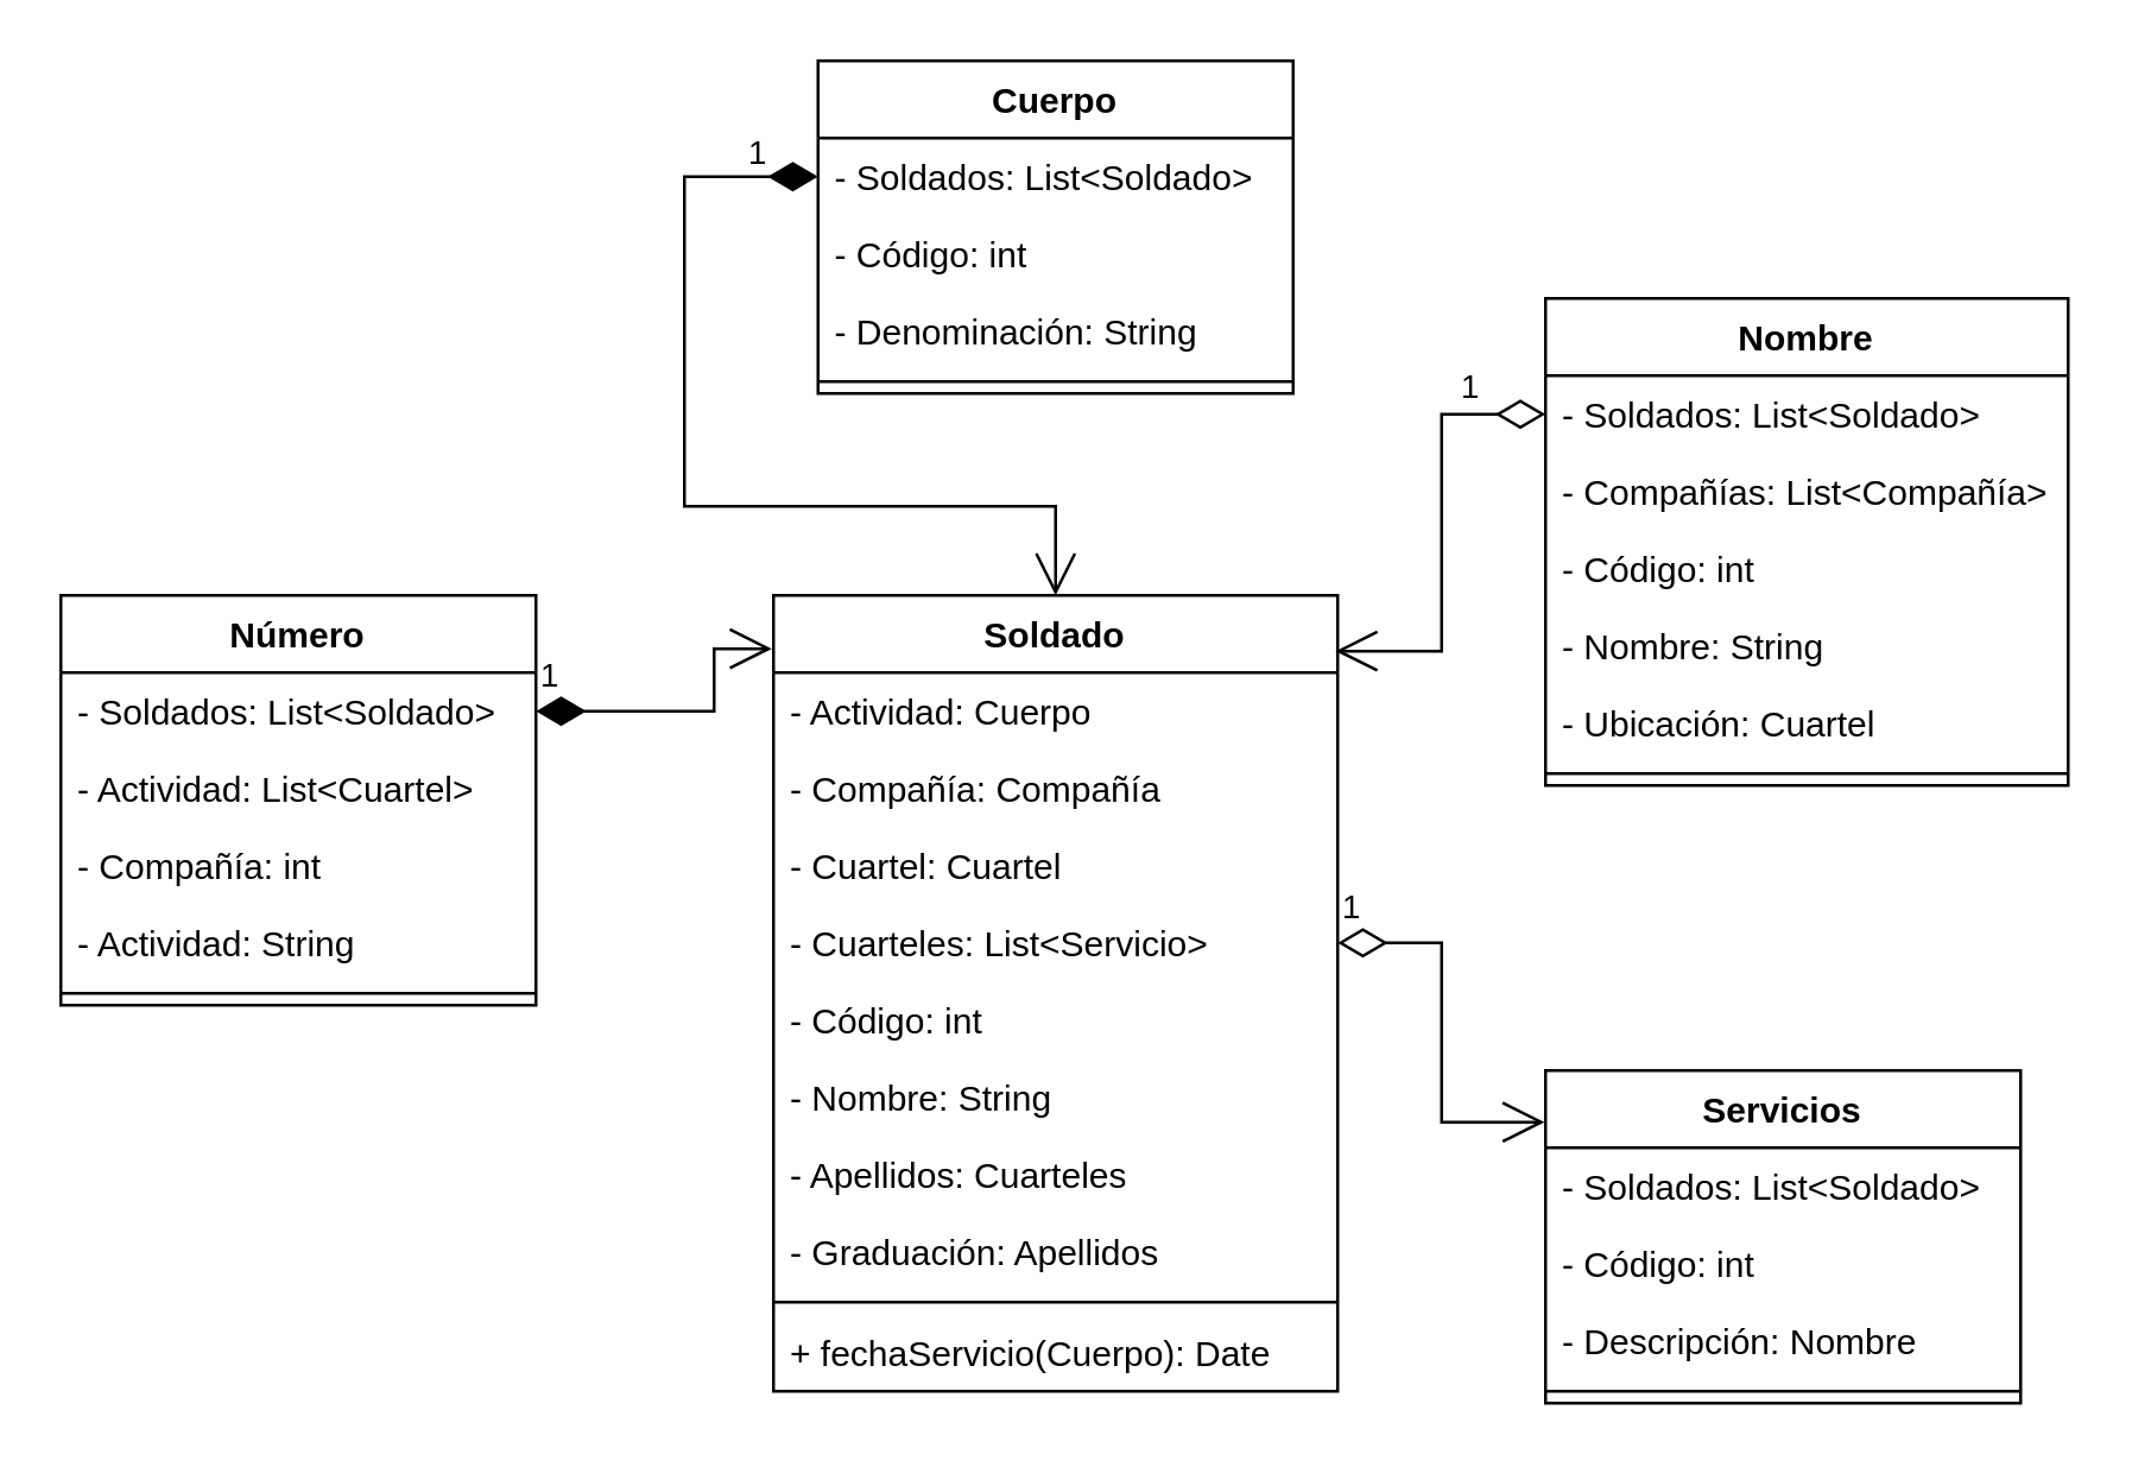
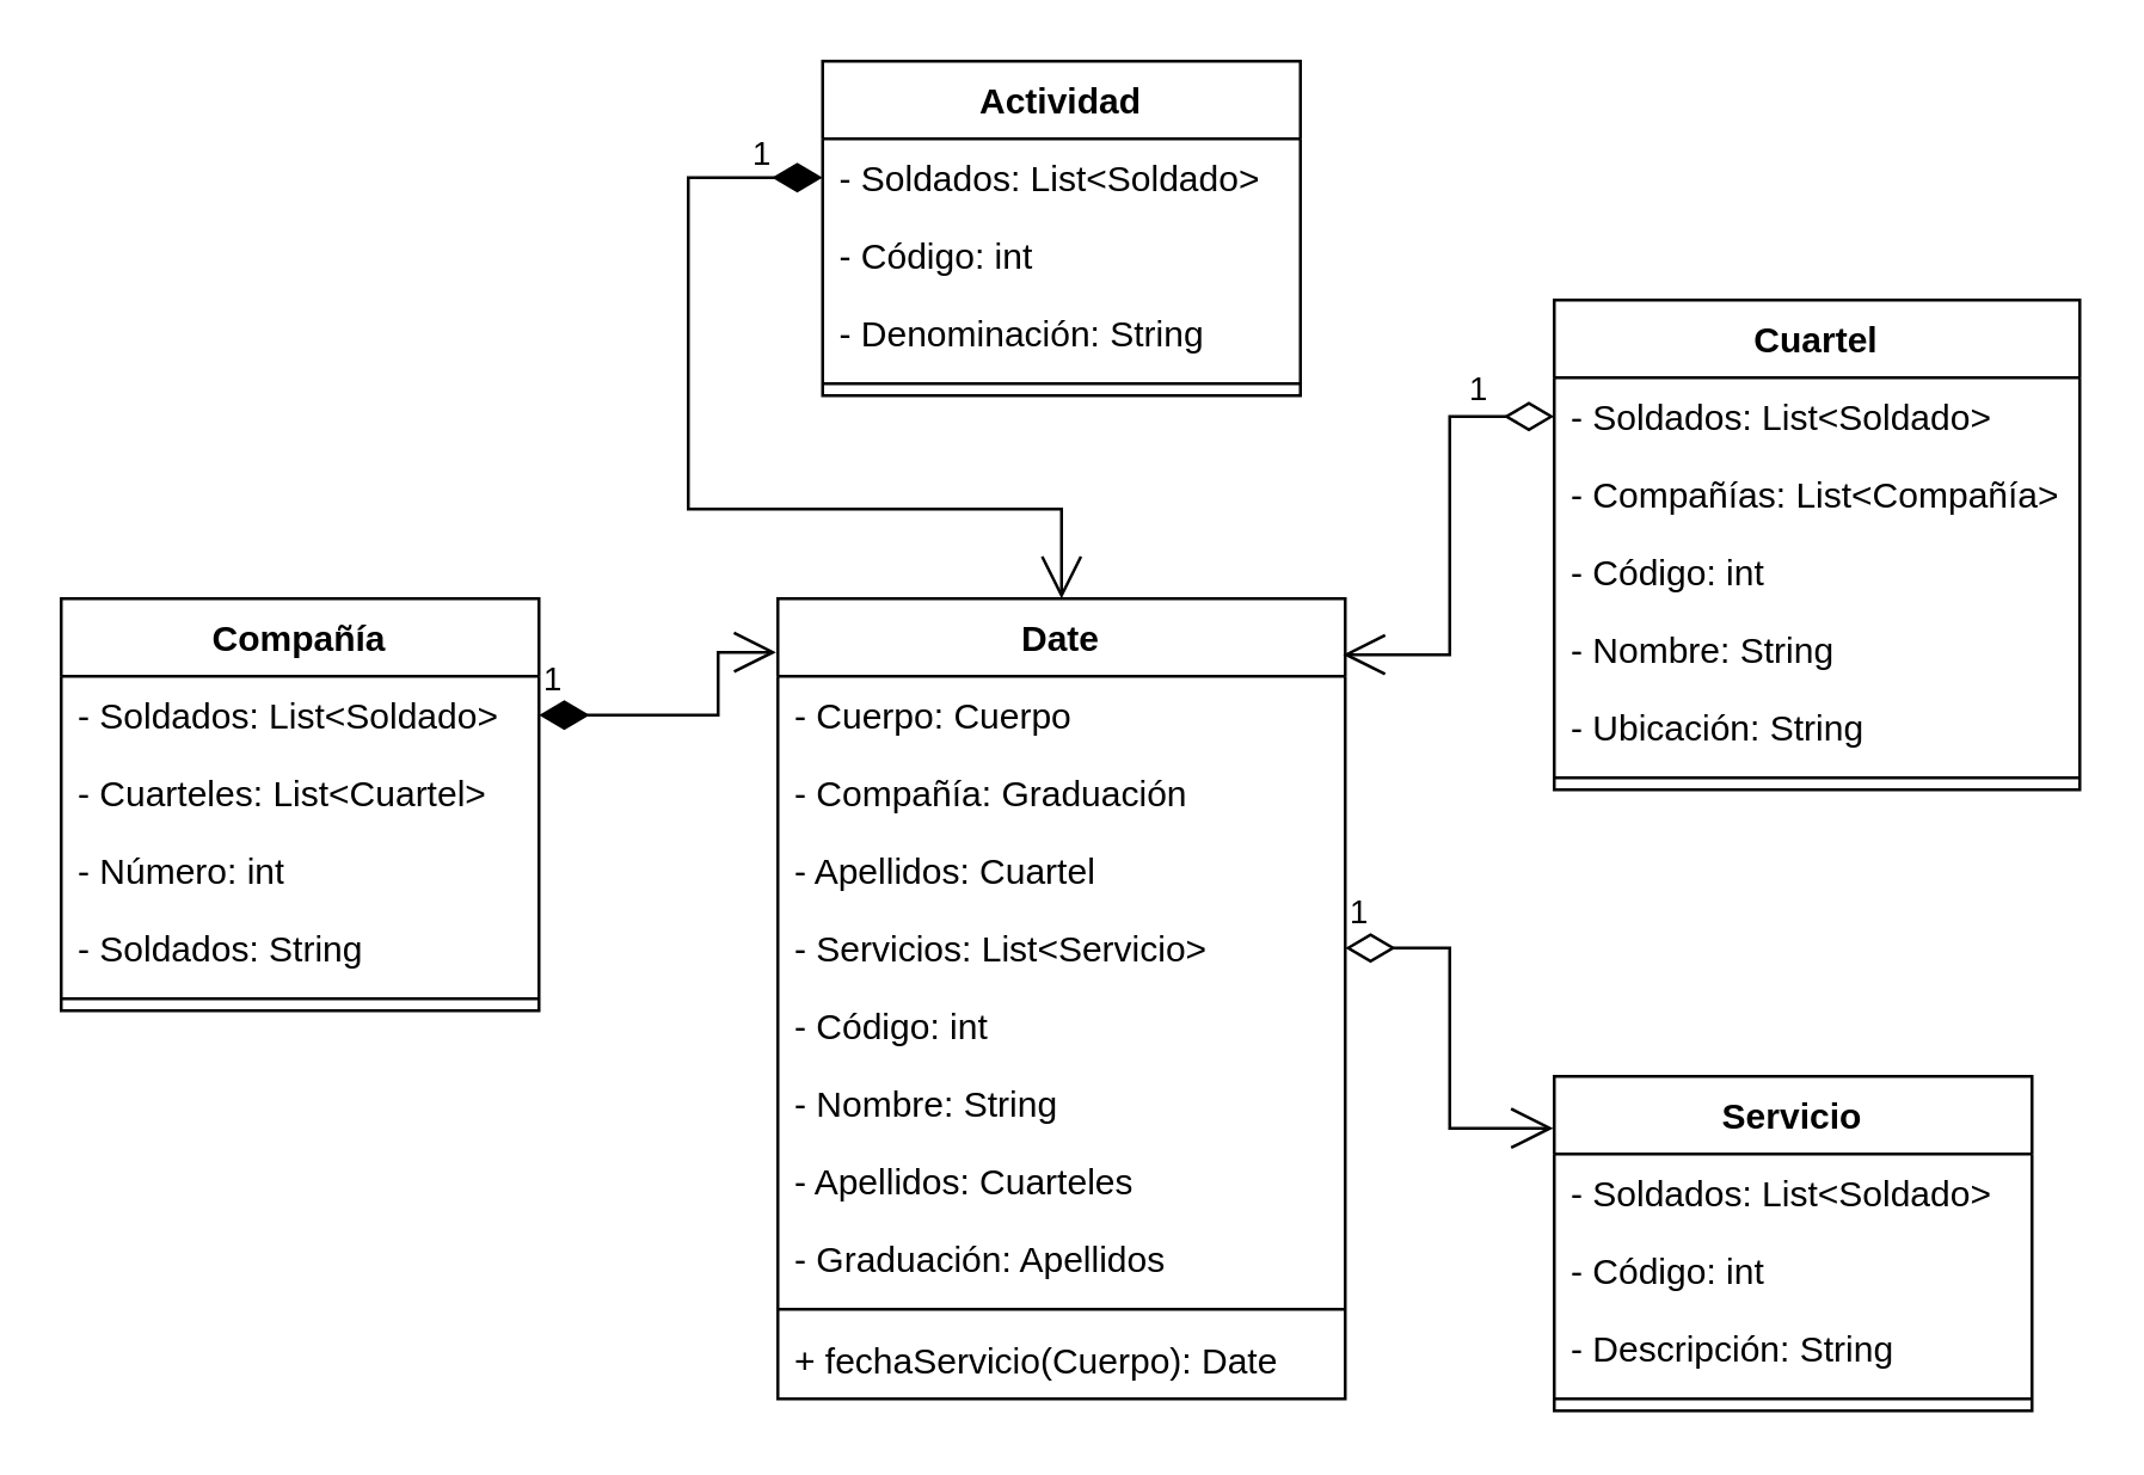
- <mxCell id="20" value="Cuerpo" style="swimlane;fontStyle=1;align=center;verticalAlign=top;childLayout=stackLayout;horizontal=1;startSize=26;horizontalStack=0;resizeParent=1;resizeParentMax=0;resizeLast=0;collapsible=1;marginBottom=0;whiteSpace=wrap;html=1;" parent="1" vertex="1"><mxGeometry x="275" y="20" width="160" height="112" as="geometry" /></mxCell>
+ <mxCell id="20" value="Actividad" style="swimlane;fontStyle=1;align=center;verticalAlign=top;childLayout=stackLayout;horizontal=1;startSize=26;horizontalStack=0;resizeParent=1;resizeParentMax=0;resizeLast=0;collapsible=1;marginBottom=0;whiteSpace=wrap;html=1;" parent="1" vertex="1"><mxGeometry x="275" y="20" width="160" height="112" as="geometry" /></mxCell>
- <mxCell id="13" value="Nombre" style="swimlane;fontStyle=1;align=center;verticalAlign=top;childLayout=stackLayout;horizontal=1;startSize=26;horizontalStack=0;resizeParent=1;resizeParentMax=0;resizeLast=0;collapsible=1;marginBottom=0;whiteSpace=wrap;html=1;" parent="1" vertex="1"><mxGeometry x="520" y="100" width="176" height="164" as="geometry" /></mxCell>
+ <mxCell id="13" value="Cuartel" style="swimlane;fontStyle=1;align=center;verticalAlign=top;childLayout=stackLayout;horizontal=1;startSize=26;horizontalStack=0;resizeParent=1;resizeParentMax=0;resizeLast=0;collapsible=1;marginBottom=0;whiteSpace=wrap;html=1;" parent="1" vertex="1"><mxGeometry x="520" y="100" width="176" height="164" as="geometry" /></mxCell>
- <mxCell id="25" value="Número" style="swimlane;fontStyle=1;align=center;verticalAlign=top;childLayout=stackLayout;horizontal=1;startSize=26;horizontalStack=0;resizeParent=1;resizeParentMax=0;resizeLast=0;collapsible=1;marginBottom=0;whiteSpace=wrap;html=1;" parent="1" vertex="1"><mxGeometry x="20" y="200" width="160" height="138" as="geometry" /></mxCell>
+ <mxCell id="25" value="Compañía" style="swimlane;fontStyle=1;align=center;verticalAlign=top;childLayout=stackLayout;horizontal=1;startSize=26;horizontalStack=0;resizeParent=1;resizeParentMax=0;resizeLast=0;collapsible=1;marginBottom=0;whiteSpace=wrap;html=1;" parent="1" vertex="1"><mxGeometry x="20" y="200" width="160" height="138" as="geometry" /></mxCell>
- <mxCell id="2" value="Soldado" style="swimlane;fontStyle=1;align=center;verticalAlign=top;childLayout=stackLayout;horizontal=1;startSize=26;horizontalStack=0;resizeParent=1;resizeParentMax=0;resizeLast=0;collapsible=1;marginBottom=0;whiteSpace=wrap;html=1;" parent="1" vertex="1"><mxGeometry x="260" y="200" width="190" height="268" as="geometry" /></mxCell>
+ <mxCell id="2" value="Date" style="swimlane;fontStyle=1;align=center;verticalAlign=top;childLayout=stackLayout;horizontal=1;startSize=26;horizontalStack=0;resizeParent=1;resizeParentMax=0;resizeLast=0;collapsible=1;marginBottom=0;whiteSpace=wrap;html=1;" parent="1" vertex="1"><mxGeometry x="260" y="200" width="190" height="268" as="geometry" /></mxCell>
- <mxCell id="3" value="- Actividad: Cuerpo" style="text;strokeColor=none;fillColor=none;align=left;verticalAlign=top;spacingLeft=4;spacingRight=4;overflow=hidden;rotatable=0;points=[[0,0.5],[1,0.5]];portConstraint=eastwest;whiteSpace=wrap;html=1;" parent="2" vertex="1"><mxGeometry y="26" width="190" height="26" as="geometry" /></mxCell>
+ <mxCell id="3" value="- Cuerpo: Cuerpo" style="text;strokeColor=none;fillColor=none;align=left;verticalAlign=top;spacingLeft=4;spacingRight=4;overflow=hidden;rotatable=0;points=[[0,0.5],[1,0.5]];portConstraint=eastwest;whiteSpace=wrap;html=1;" parent="2" vertex="1"><mxGeometry y="26" width="190" height="26" as="geometry" /></mxCell>
- <mxCell id="18" value="- Ubicación: Cuartel" style="text;strokeColor=none;fillColor=none;align=left;verticalAlign=top;spacingLeft=4;spacingRight=4;overflow=hidden;rotatable=0;points=[[0,0.5],[1,0.5]];portConstraint=eastwest;whiteSpace=wrap;html=1;" parent="13" vertex="1"><mxGeometry y="130" width="176" height="26" as="geometry" /></mxCell>
+ <mxCell id="18" value="- Ubicación: String" style="text;strokeColor=none;fillColor=none;align=left;verticalAlign=top;spacingLeft=4;spacingRight=4;overflow=hidden;rotatable=0;points=[[0,0.5],[1,0.5]];portConstraint=eastwest;whiteSpace=wrap;html=1;" parent="13" vertex="1"><mxGeometry y="130" width="176" height="26" as="geometry" /></mxCell>
- <mxCell id="4" value="- Compañía: Compañía" style="text;strokeColor=none;fillColor=none;align=left;verticalAlign=top;spacingLeft=4;spacingRight=4;overflow=hidden;rotatable=0;points=[[0,0.5],[1,0.5]];portConstraint=eastwest;whiteSpace=wrap;html=1;" parent="2" vertex="1"><mxGeometry y="52" width="190" height="26" as="geometry" /></mxCell>
+ <mxCell id="4" value="- Compañía: Graduación" style="text;strokeColor=none;fillColor=none;align=left;verticalAlign=top;spacingLeft=4;spacingRight=4;overflow=hidden;rotatable=0;points=[[0,0.5],[1,0.5]];portConstraint=eastwest;whiteSpace=wrap;html=1;" parent="2" vertex="1"><mxGeometry y="52" width="190" height="26" as="geometry" /></mxCell>
- <mxCell id="27" value="- Actividad: List&amp;lt;Cuartel&amp;gt;" style="text;strokeColor=none;fillColor=none;align=left;verticalAlign=top;spacingLeft=4;spacingRight=4;overflow=hidden;rotatable=0;points=[[0,0.5],[1,0.5]];portConstraint=eastwest;whiteSpace=wrap;html=1;" parent="25" vertex="1"><mxGeometry y="52" width="160" height="26" as="geometry" /></mxCell>
+ <mxCell id="27" value="- Cuarteles: List&amp;lt;Cuartel&amp;gt;" style="text;strokeColor=none;fillColor=none;align=left;verticalAlign=top;spacingLeft=4;spacingRight=4;overflow=hidden;rotatable=0;points=[[0,0.5],[1,0.5]];portConstraint=eastwest;whiteSpace=wrap;html=1;" parent="25" vertex="1"><mxGeometry y="52" width="160" height="26" as="geometry" /></mxCell>
- <mxCell id="28" value="- Compañía: int" style="text;strokeColor=none;fillColor=none;align=left;verticalAlign=top;spacingLeft=4;spacingRight=4;overflow=hidden;rotatable=0;points=[[0,0.5],[1,0.5]];portConstraint=eastwest;whiteSpace=wrap;html=1;" parent="25" vertex="1"><mxGeometry y="78" width="160" height="26" as="geometry" /></mxCell>
+ <mxCell id="28" value="- Número: int" style="text;strokeColor=none;fillColor=none;align=left;verticalAlign=top;spacingLeft=4;spacingRight=4;overflow=hidden;rotatable=0;points=[[0,0.5],[1,0.5]];portConstraint=eastwest;whiteSpace=wrap;html=1;" parent="25" vertex="1"><mxGeometry y="78" width="160" height="26" as="geometry" /></mxCell>
- <mxCell id="5" value="- Cuartel: Cuartel" style="text;strokeColor=none;fillColor=none;align=left;verticalAlign=top;spacingLeft=4;spacingRight=4;overflow=hidden;rotatable=0;points=[[0,0.5],[1,0.5]];portConstraint=eastwest;whiteSpace=wrap;html=1;" parent="2" vertex="1"><mxGeometry y="78" width="190" height="26" as="geometry" /></mxCell>
+ <mxCell id="5" value="- Apellidos: Cuartel" style="text;strokeColor=none;fillColor=none;align=left;verticalAlign=top;spacingLeft=4;spacingRight=4;overflow=hidden;rotatable=0;points=[[0,0.5],[1,0.5]];portConstraint=eastwest;whiteSpace=wrap;html=1;" parent="2" vertex="1"><mxGeometry y="78" width="190" height="26" as="geometry" /></mxCell>
- <mxCell id="29" value="- Actividad: String" style="text;strokeColor=none;fillColor=none;align=left;verticalAlign=top;spacingLeft=4;spacingRight=4;overflow=hidden;rotatable=0;points=[[0,0.5],[1,0.5]];portConstraint=eastwest;whiteSpace=wrap;html=1;" parent="25" vertex="1"><mxGeometry y="104" width="160" height="26" as="geometry" /></mxCell>
+ <mxCell id="29" value="- Soldados: String" style="text;strokeColor=none;fillColor=none;align=left;verticalAlign=top;spacingLeft=4;spacingRight=4;overflow=hidden;rotatable=0;points=[[0,0.5],[1,0.5]];portConstraint=eastwest;whiteSpace=wrap;html=1;" parent="25" vertex="1"><mxGeometry y="104" width="160" height="26" as="geometry" /></mxCell>
- <mxCell id="6" value="- Cuarteles: List&amp;lt;Servicio&amp;gt;" style="text;strokeColor=none;fillColor=none;align=left;verticalAlign=top;spacingLeft=4;spacingRight=4;overflow=hidden;rotatable=0;points=[[0,0.5],[1,0.5]];portConstraint=eastwest;whiteSpace=wrap;html=1;" parent="2" vertex="1"><mxGeometry y="104" width="190" height="26" as="geometry" /></mxCell>
+ <mxCell id="6" value="- Servicios: List&amp;lt;Servicio&amp;gt;" style="text;strokeColor=none;fillColor=none;align=left;verticalAlign=top;spacingLeft=4;spacingRight=4;overflow=hidden;rotatable=0;points=[[0,0.5],[1,0.5]];portConstraint=eastwest;whiteSpace=wrap;html=1;" parent="2" vertex="1"><mxGeometry y="104" width="190" height="26" as="geometry" /></mxCell>
- <mxCell id="31" value="Servicios" style="swimlane;fontStyle=1;align=center;verticalAlign=top;childLayout=stackLayout;horizontal=1;startSize=26;horizontalStack=0;resizeParent=1;resizeParentMax=0;resizeLast=0;collapsible=1;marginBottom=0;whiteSpace=wrap;html=1;" parent="1" vertex="1"><mxGeometry x="520" y="360" width="160" height="112" as="geometry" /></mxCell>
+ <mxCell id="31" value="Servicio" style="swimlane;fontStyle=1;align=center;verticalAlign=top;childLayout=stackLayout;horizontal=1;startSize=26;horizontalStack=0;resizeParent=1;resizeParentMax=0;resizeLast=0;collapsible=1;marginBottom=0;whiteSpace=wrap;html=1;" parent="1" vertex="1"><mxGeometry x="520" y="360" width="160" height="112" as="geometry" /></mxCell>
- <mxCell id="34" value="- Descripción: Nombre" style="text;strokeColor=none;fillColor=none;align=left;verticalAlign=top;spacingLeft=4;spacingRight=4;overflow=hidden;rotatable=0;points=[[0,0.5],[1,0.5]];portConstraint=eastwest;whiteSpace=wrap;html=1;" parent="31" vertex="1"><mxGeometry y="78" width="160" height="26" as="geometry" /></mxCell>
+ <mxCell id="34" value="- Descripción: String" style="text;strokeColor=none;fillColor=none;align=left;verticalAlign=top;spacingLeft=4;spacingRight=4;overflow=hidden;rotatable=0;points=[[0,0.5],[1,0.5]];portConstraint=eastwest;whiteSpace=wrap;html=1;" parent="31" vertex="1"><mxGeometry y="78" width="160" height="26" as="geometry" /></mxCell>
